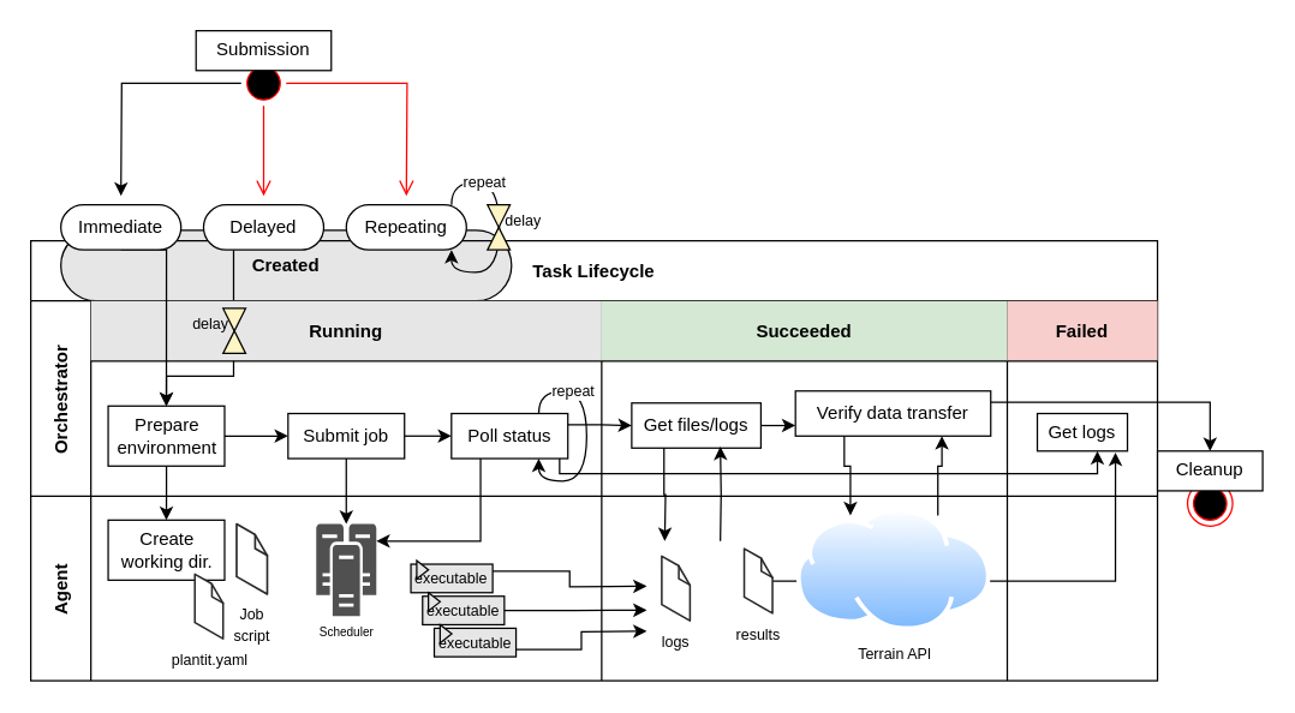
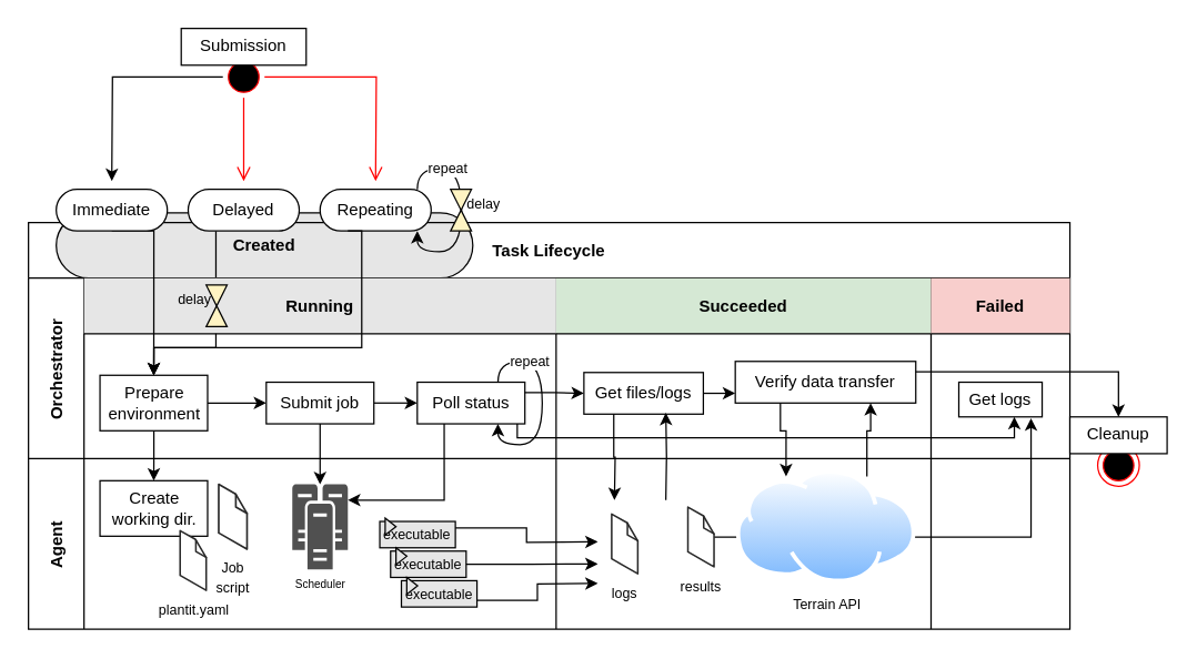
+ <mxCell id="57" style="edgeStyle=orthogonalEdgeStyle;rounded=0;orthogonalLoop=1;jettySize=auto;html=1;exitX=0.25;exitY=1;exitDx=0;exitDy=0;entryX=0.5;entryY=0;entryDx=0;entryDy=0;" edge="1" parent="1" source="54" target="11"><mxGeometry relative="1" as="geometry"><Array as="points"><mxPoint x="260" y="166" /><mxPoint x="260" y="250" /><mxPoint x="110" y="250" /></Array></mxGeometry></mxCell>
